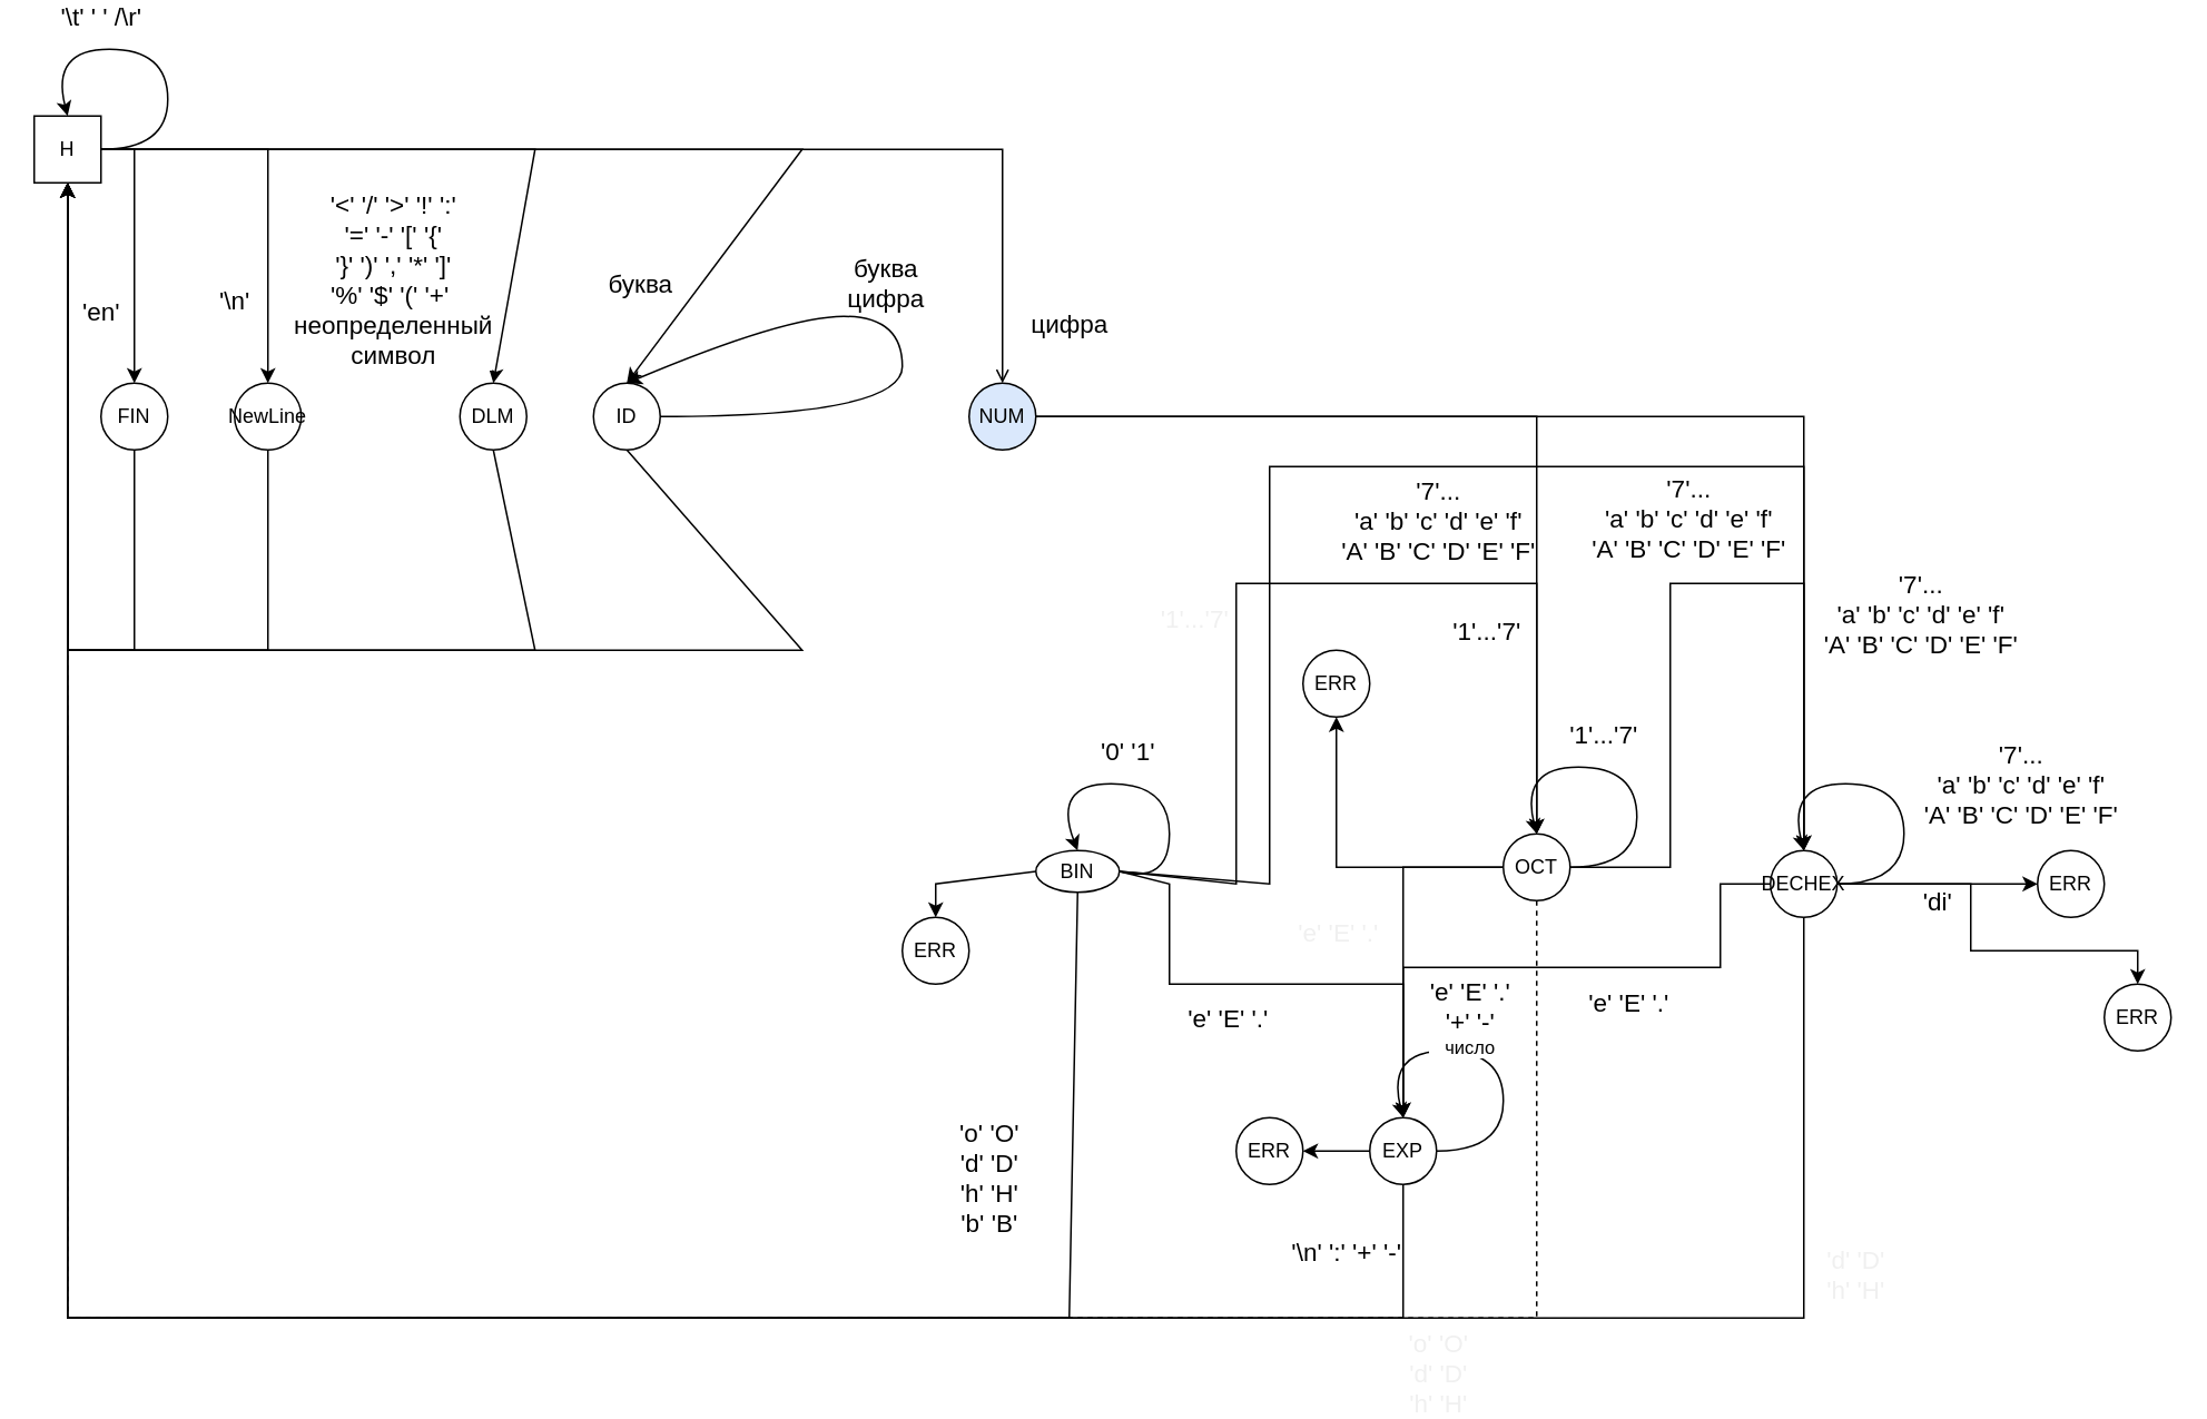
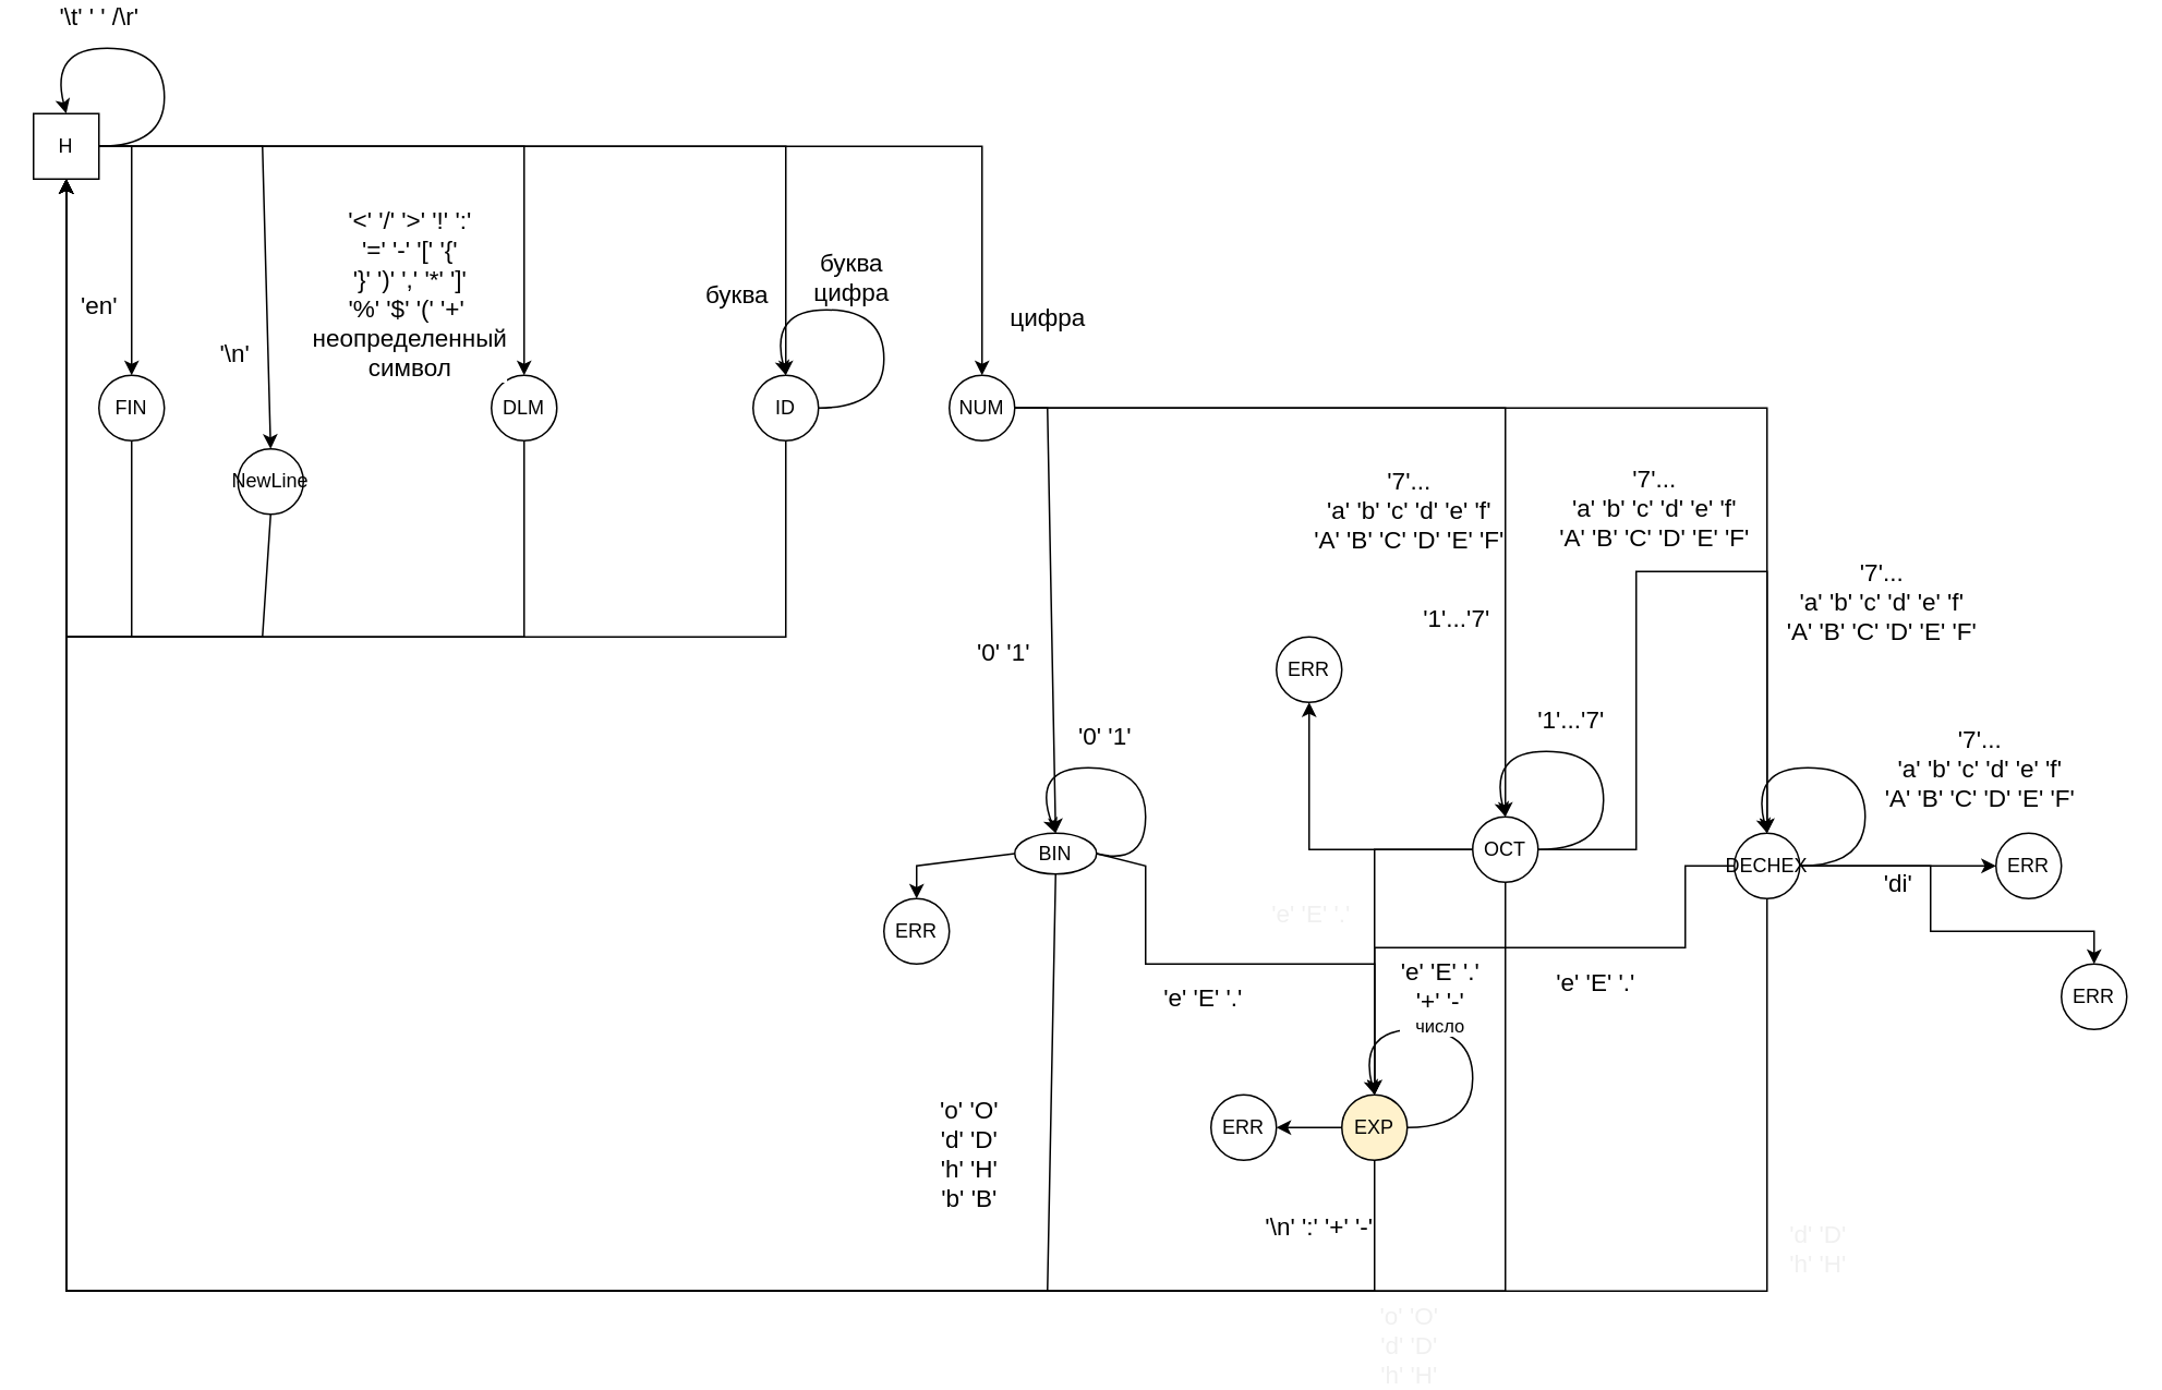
- <mxCell id="13" value="цифра" style="endArrow=open;html=1;rounded=0;fontSize=15;exitX=1;exitY=0.5;exitDx=0;exitDy=0;entryX=0.5;entryY=0;entryDx=0;entryDy=0;" parent="1" source="2" target="12" edge="1"><mxGeometry x="0.895" y="40" width="50" height="50" relative="1" as="geometry"><mxPoint x="350" y="230" as="sourcePoint" /><mxPoint x="400" y="180" as="targetPoint" /><Array as="points"><mxPoint x="600" y="80" /></Array><mxPoint as="offset" /></mxGeometry></mxCell>
+ <mxCell id="13" value="цифра" style="endArrow=classic;html=1;rounded=0;fontSize=15;exitX=1;exitY=0.5;exitDx=0;exitDy=0;entryX=0.5;entryY=0;entryDx=0;entryDy=0;" parent="1" source="2" target="12" edge="1"><mxGeometry x="0.895" y="40" width="50" height="50" relative="1" as="geometry"><mxPoint x="350" y="230" as="sourcePoint" /><mxPoint x="400" y="180" as="targetPoint" /><Array as="points"><mxPoint x="600" y="80" /></Array><mxPoint as="offset" /></mxGeometry></mxCell>
- <mxCell id="6" value="NewLine" style="ellipse;whiteSpace=wrap;html=1;aspect=fixed;" parent="1" vertex="1"><mxGeometry x="140" y="220" width="40" height="40" as="geometry" /></mxCell>
+ <mxCell id="6" value="NewLine" style="ellipse;whiteSpace=wrap;html=1;aspect=fixed;" parent="1" vertex="1"><mxGeometry x="145" y="265" width="40" height="40" as="geometry" /></mxCell>
- <mxCell id="7" value="DLM" style="ellipse;whiteSpace=wrap;html=1;aspect=fixed;" parent="1" vertex="1"><mxGeometry x="275" y="220" width="40" height="40" as="geometry" /></mxCell>
+ <mxCell id="7" value="DLM" style="ellipse;whiteSpace=wrap;html=1;aspect=fixed;" parent="1" vertex="1"><mxGeometry x="300" y="220" width="40" height="40" as="geometry" /></mxCell>
- <mxCell id="10" value="ID" style="ellipse;whiteSpace=wrap;html=1;aspect=fixed;" parent="1" vertex="1"><mxGeometry x="355" y="220" width="40" height="40" as="geometry" /></mxCell>
+ <mxCell id="10" value="ID" style="ellipse;whiteSpace=wrap;html=1;aspect=fixed;" parent="1" vertex="1"><mxGeometry x="460" y="220" width="40" height="40" as="geometry" /></mxCell>
- <mxCell id="12" value="NUM" style="ellipse;whiteSpace=wrap;html=1;aspect=fixed;fillColor=#dae8fc;" parent="1" vertex="1"><mxGeometry x="580" y="220" width="40" height="40" as="geometry" /></mxCell>
+ <mxCell id="12" value="NUM" style="ellipse;whiteSpace=wrap;html=1;aspect=fixed;" parent="1" vertex="1"><mxGeometry x="580" y="220" width="40" height="40" as="geometry" /></mxCell>
- <mxCell id="31" value="" style="endArrow=classic;html=1;rounded=0;fontSize=15;entryX=0.5;entryY=0;entryDx=0;entryDy=0;exitX=1;exitY=0.5;exitDx=0;exitDy=0;" parent="1" source="18" target="20" edge="1"><mxGeometry width="50" height="50" relative="1" as="geometry"><mxPoint x="750" y="530" as="sourcePoint" /><mxPoint x="800" y="480" as="targetPoint" /><Array as="points"><mxPoint x="760" y="520" /><mxPoint x="760" y="270" /><mxPoint x="1080" y="270" /></Array></mxGeometry></mxCell>
- <mxCell id="28" value="" style="endArrow=classic;html=1;rounded=0;fontSize=15;exitX=1;exitY=0.5;exitDx=0;exitDy=0;entryX=0.5;entryY=0;entryDx=0;entryDy=0;" parent="1" source="18" target="19" edge="1"><mxGeometry x="0.864" y="-30" width="50" height="50" relative="1" as="geometry"><mxPoint x="780" y="420" as="sourcePoint" /><mxPoint x="830" y="370" as="targetPoint" /><Array as="points"><mxPoint x="740" y="520" /><mxPoint x="740" y="340" /><mxPoint x="920" y="340" /></Array><mxPoint as="offset" /></mxGeometry></mxCell>
- <mxCell id="29" value="&lt;span style=&quot;font-size: 15px;&quot;&gt;'1'...'7'&lt;/span&gt;" style="edgeLabel;html=1;align=center;verticalAlign=middle;resizable=0;points=[];fontColor=#F0F0F0;" parent="28" vertex="1" connectable="0"><mxGeometry x="0.019" y="-3" relative="1" as="geometry"><mxPoint x="-71" y="17" as="offset" /></mxGeometry></mxCell>
+ <mxCell id="22" value="'0' '1'" style="endArrow=classic;html=1;rounded=0;fontSize=15;exitX=1;exitY=0.5;exitDx=0;exitDy=0;entryX=0.5;entryY=0;entryDx=0;entryDy=0;" parent="1" source="12" target="18" edge="1"><mxGeometry x="0.2" y="-30" width="50" height="50" relative="1" as="geometry"><mxPoint x="650" y="270" as="sourcePoint" /><mxPoint x="700" y="220" as="targetPoint" /><Array as="points"><mxPoint x="640" y="240" /></Array><mxPoint as="offset" /></mxGeometry></mxCell>
- <mxCell id="34" value="" style="endArrow=classic;html=1;rounded=0;fontSize=15;exitX=0.5;exitY=1;exitDx=0;exitDy=0;entryX=0.5;entryY=1;entryDx=0;entryDy=0;dashed=1;" parent="1" source="19" target="2" edge="1"><mxGeometry x="-0.609" y="30" width="50" height="50" relative="1" as="geometry"><mxPoint x="950" y="510" as="sourcePoint" /><mxPoint x="1000" y="460" as="targetPoint" /><Array as="points"><mxPoint x="920" y="780" /><mxPoint x="40" y="780" /></Array><mxPoint as="offset" /></mxGeometry></mxCell>
+ <mxCell id="34" value="" style="endArrow=classic;html=1;rounded=0;fontSize=15;exitX=0.5;exitY=1;exitDx=0;exitDy=0;entryX=0.5;entryY=1;entryDx=0;entryDy=0;" parent="1" source="19" target="2" edge="1"><mxGeometry x="-0.609" y="30" width="50" height="50" relative="1" as="geometry"><mxPoint x="950" y="510" as="sourcePoint" /><mxPoint x="1000" y="460" as="targetPoint" /><Array as="points"><mxPoint x="920" y="780" /><mxPoint x="40" y="780" /></Array><mxPoint as="offset" /></mxGeometry></mxCell>
- <mxCell id="21" value="EXP" style="ellipse;whiteSpace=wrap;html=1;aspect=fixed;" parent="1" vertex="1"><mxGeometry x="820" y="660" width="40" height="40" as="geometry" /></mxCell>
+ <mxCell id="21" value="EXP" style="ellipse;whiteSpace=wrap;html=1;aspect=fixed;fillColor=#fff2cc;" parent="1" vertex="1"><mxGeometry x="820" y="660" width="40" height="40" as="geometry" /></mxCell>
